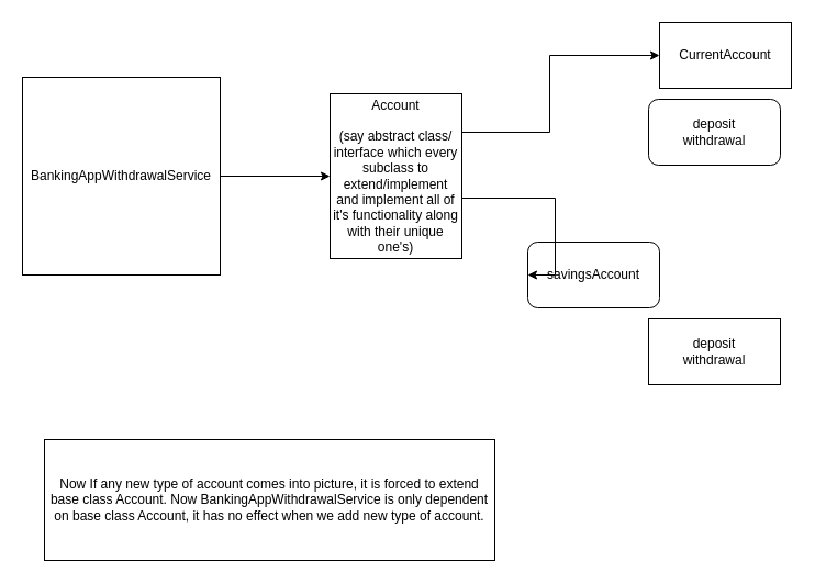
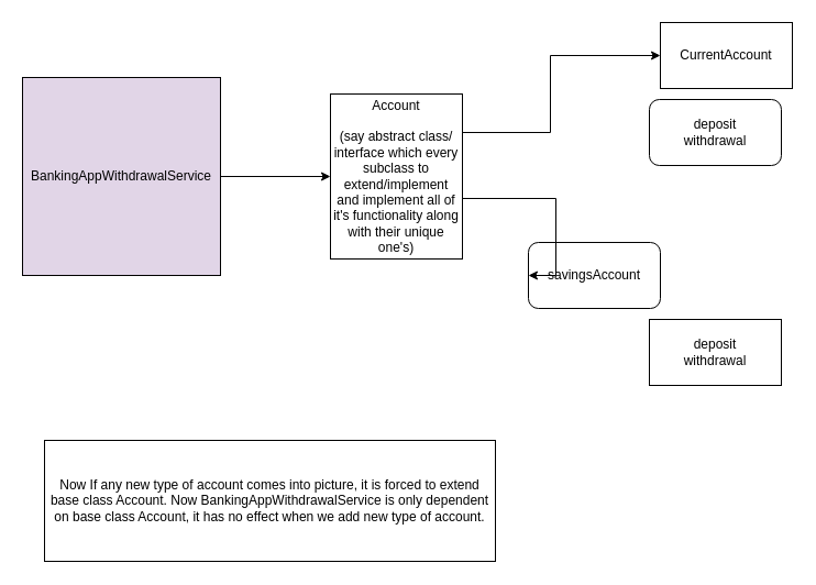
- <mxCell id="3" value="BankingAppWithdrawalService" style="whiteSpace=wrap;html=1;aspect=fixed;" parent="1" vertex="1"><mxGeometry x="20" y="70" width="180" height="180" as="geometry" /></mxCell>
+ <mxCell id="3" value="BankingAppWithdrawalService" style="whiteSpace=wrap;html=1;aspect=fixed;fillColor=#e1d5e7;" parent="1" vertex="1"><mxGeometry x="20" y="70" width="180" height="180" as="geometry" /></mxCell>
